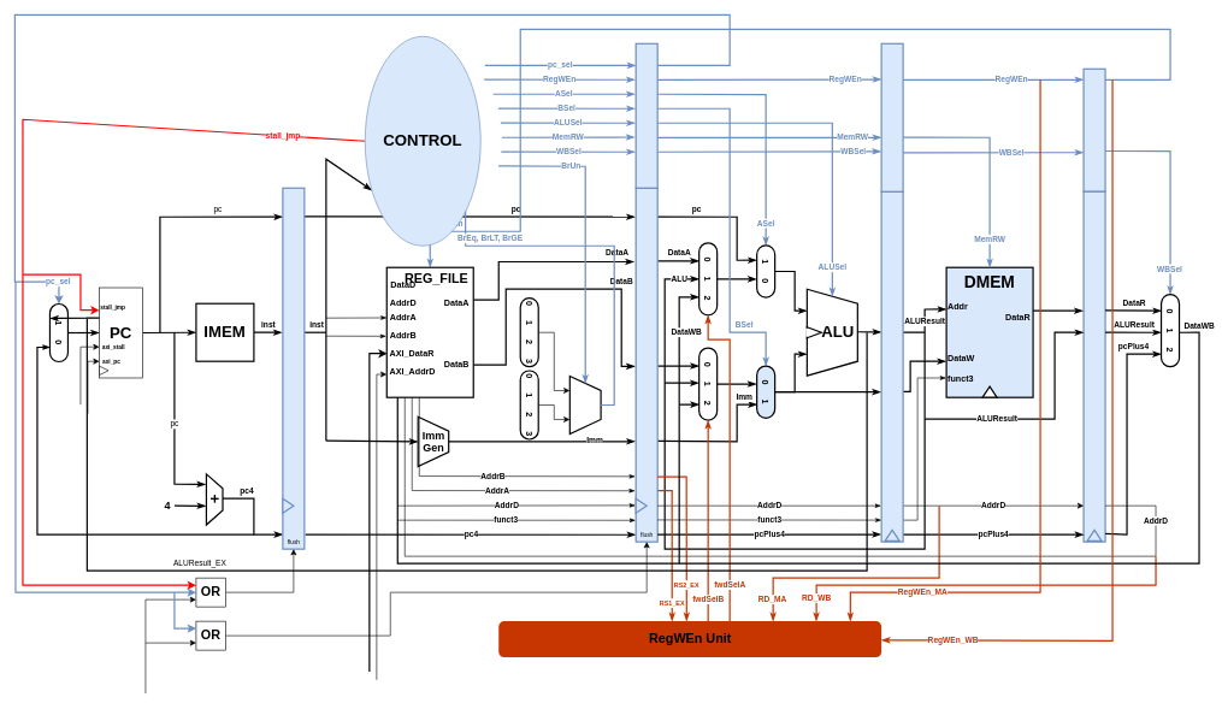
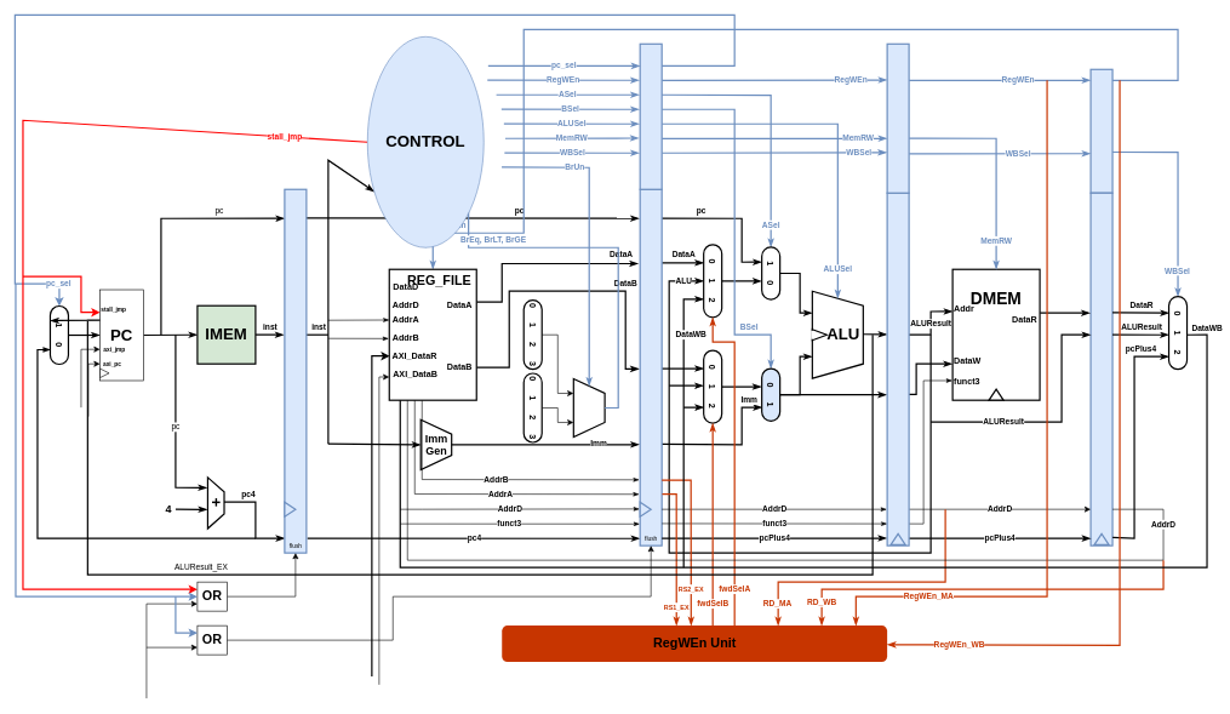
- <mxCell id="63" value="&lt;b&gt;&lt;font style=&quot;font-size: 23px;&quot;&gt;DMEM&lt;/font&gt;&lt;/b&gt;" style="text;html=1;align=center;verticalAlign=middle;whiteSpace=wrap;rounded=0;" parent="1" vertex="1"><mxGeometry x="1340" y="375" width="60" height="30" as="geometry" /></mxCell>
+ <mxCell id="63" value="&lt;b&gt;&lt;font style=&quot;font-size: 23px;&quot;&gt;DMEM&lt;/font&gt;&lt;/b&gt;" style="text;html=1;align=center;verticalAlign=middle;whiteSpace=wrap;rounded=0;" parent="1" vertex="1"><mxGeometry x="1340" y="395" width="60" height="30" as="geometry" /></mxCell>
- <mxCell id="107" value="&lt;b&gt;&lt;font style=&quot;font-size: 22px;&quot;&gt;IMEM&lt;/font&gt;&lt;/b&gt;" style="whiteSpace=wrap;html=1;aspect=fixed;strokeWidth=2;" parent="1" vertex="1"><mxGeometry x="271" y="420" width="80" height="80" as="geometry" /></mxCell>
+ <mxCell id="107" value="&lt;b&gt;&lt;font style=&quot;font-size: 22px;&quot;&gt;IMEM&lt;/font&gt;&lt;/b&gt;" style="whiteSpace=wrap;html=1;aspect=fixed;strokeWidth=2;fillColor=#d5e8d4;" parent="1" vertex="1"><mxGeometry x="271" y="420" width="80" height="80" as="geometry" /></mxCell>
- <mxCell id="62" value="&lt;div&gt;&lt;br&gt;&lt;/div&gt;&lt;div&gt;&lt;br&gt;&lt;/div&gt;Addr&lt;div&gt;&lt;span style=&quot;white-space: pre;&quot;&gt;&#09;&lt;/span&gt;&lt;span style=&quot;white-space: pre;&quot;&gt;&#09;&lt;/span&gt;&lt;span style=&quot;white-space: pre;&quot;&gt;&#09;&lt;/span&gt;&lt;span style=&quot;background-color: initial;&quot;&gt;DataR&lt;/span&gt;&lt;br&gt;&lt;/div&gt;&lt;div&gt;&lt;span style=&quot;white-space: pre;&quot;&gt;&#09;&lt;/span&gt;&lt;span style=&quot;white-space: pre;&quot;&gt;&#09;&lt;/span&gt;&lt;span style=&quot;white-space: pre;&quot;&gt;&#09;&lt;/span&gt;&lt;br&gt;&lt;/div&gt;&lt;div&gt;&lt;br&gt;&lt;/div&gt;&lt;div&gt;&lt;br&gt;&lt;/div&gt;&lt;div&gt;DataW&lt;/div&gt;&lt;div&gt;&lt;br&gt;&lt;/div&gt;&lt;div&gt;funct3&lt;/div&gt;" style="rounded=0;whiteSpace=wrap;html=1;align=left;fontStyle=1;strokeWidth=2;fillColor=#dae8fc;" parent="1" vertex="1"><mxGeometry x="1310" y="370" width="120" height="180" as="geometry" /></mxCell>
+ <mxCell id="62" value="&lt;div&gt;&lt;br&gt;&lt;/div&gt;&lt;div&gt;&lt;br&gt;&lt;/div&gt;Addr&lt;div&gt;&lt;span style=&quot;white-space: pre;&quot;&gt;&#09;&lt;/span&gt;&lt;span style=&quot;white-space: pre;&quot;&gt;&#09;&lt;/span&gt;&lt;span style=&quot;white-space: pre;&quot;&gt;&#09;&lt;/span&gt;&lt;span style=&quot;background-color: initial;&quot;&gt;DataR&lt;/span&gt;&lt;br&gt;&lt;/div&gt;&lt;div&gt;&lt;span style=&quot;white-space: pre;&quot;&gt;&#09;&lt;/span&gt;&lt;span style=&quot;white-space: pre;&quot;&gt;&#09;&lt;/span&gt;&lt;span style=&quot;white-space: pre;&quot;&gt;&#09;&lt;/span&gt;&lt;br&gt;&lt;/div&gt;&lt;div&gt;&lt;br&gt;&lt;/div&gt;&lt;div&gt;&lt;br&gt;&lt;/div&gt;&lt;div&gt;DataW&lt;/div&gt;&lt;div&gt;&lt;br&gt;&lt;/div&gt;&lt;div&gt;funct3&lt;/div&gt;" style="rounded=0;whiteSpace=wrap;html=1;align=left;fontStyle=1;strokeWidth=2;" parent="1" vertex="1"><mxGeometry x="1310" y="370" width="120" height="180" as="geometry" /></mxCell>
- <mxCell id="113" value="&lt;font style=&quot;font-size: 8px;&quot;&gt;&lt;b&gt;axi_stall&lt;/b&gt;&lt;/font&gt;" style="text;html=1;align=center;verticalAlign=middle;whiteSpace=wrap;rounded=0;" vertex="1" parent="1"><mxGeometry x="137" y="475" width="40" height="10" as="geometry" /></mxCell>
+ <mxCell id="113" value="&lt;font style=&quot;font-size: 8px;&quot;&gt;&lt;b&gt;axi_jmp&lt;/b&gt;&lt;/font&gt;" style="text;html=1;align=center;verticalAlign=middle;whiteSpace=wrap;rounded=0;" vertex="1" parent="1"><mxGeometry x="137" y="475" width="40" height="10" as="geometry" /></mxCell>
- <mxCell id="139" value="&lt;b&gt;AXI_AddrD&lt;/b&gt;" style="text;html=1;align=center;verticalAlign=middle;whiteSpace=wrap;rounded=0;" vertex="1" parent="1"><mxGeometry x="541" y="505" width="60" height="20" as="geometry" /></mxCell>
+ <mxCell id="139" value="&lt;b&gt;AXI_DataB&lt;/b&gt;" style="text;html=1;align=center;verticalAlign=middle;whiteSpace=wrap;rounded=0;" vertex="1" parent="1"><mxGeometry x="541" y="505" width="60" height="20" as="geometry" /></mxCell>
